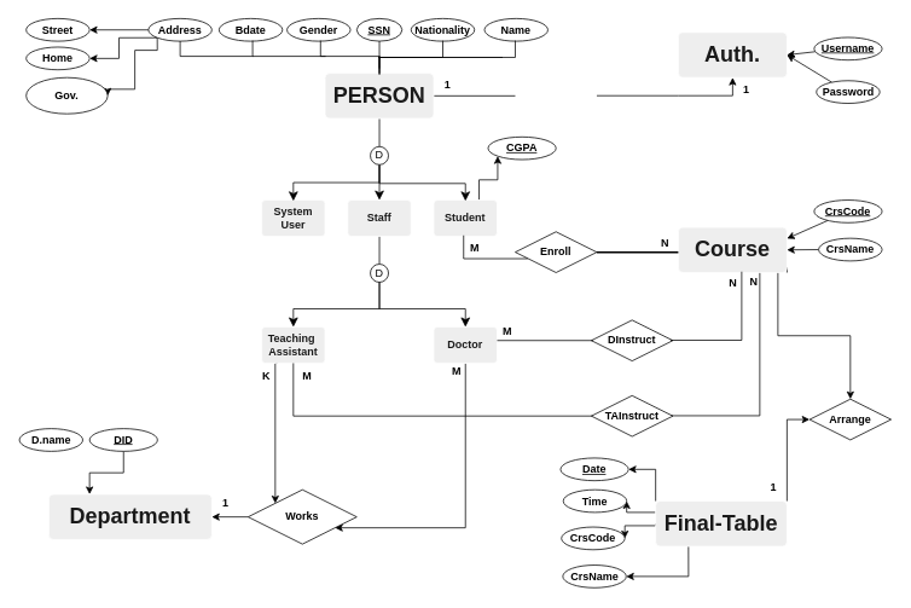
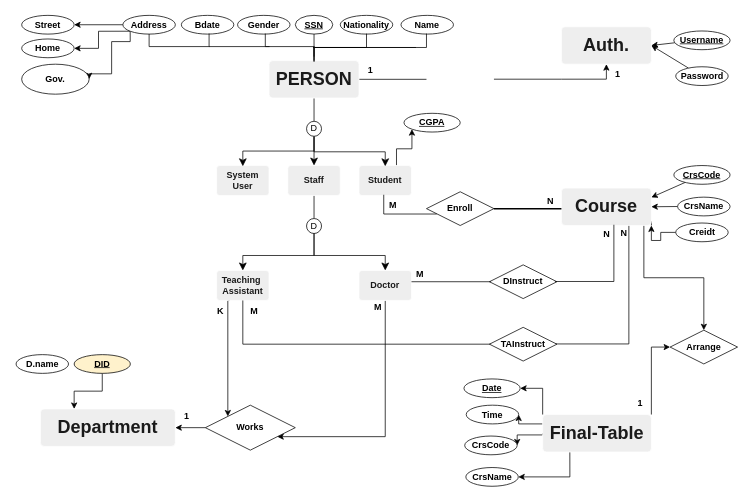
+ <mxCell id="98" value="&lt;b&gt;Creidt&lt;/b&gt;" style="ellipse;whiteSpace=wrap;html=1;align=center;" vertex="1" parent="1"><mxGeometry x="900.5" y="297" width="70" height="25" as="geometry" /></mxCell>
+ <mxCell id="97" style="edgeStyle=orthogonalEdgeStyle;rounded=0;orthogonalLoop=1;jettySize=auto;html=1;entryX=1;entryY=1;entryDx=0;entryDy=0;" edge="1" parent="1" source="98" target="48"><mxGeometry relative="1" as="geometry" /></mxCell>
- <mxCell id="96" value="&lt;b&gt;DID&lt;/b&gt;" style="ellipse;whiteSpace=wrap;html=1;align=center;fontStyle=4;" vertex="1" parent="1"><mxGeometry x="98" y="472.57" width="75" height="25" as="geometry" /></mxCell>
+ <mxCell id="96" value="&lt;b&gt;DID&lt;/b&gt;" style="ellipse;whiteSpace=wrap;html=1;align=center;fontStyle=4;fillColor=#fff2cc;" vertex="1" parent="1"><mxGeometry x="98" y="472.57" width="75" height="25" as="geometry" /></mxCell>
